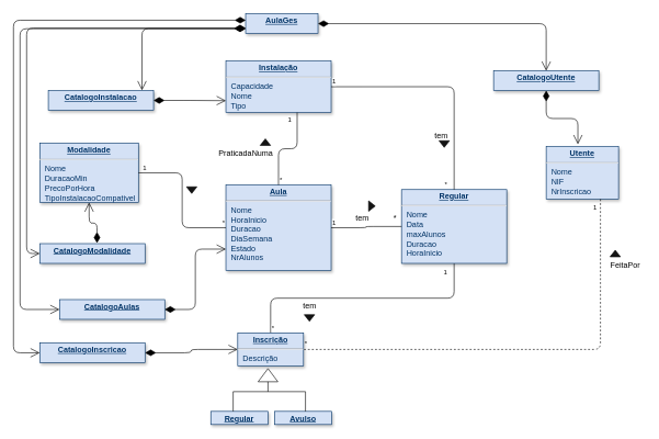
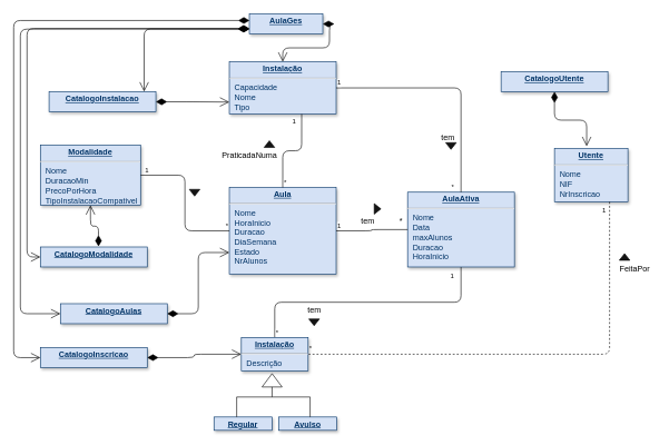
- <mxCell id="31" value="" style="endArrow=open;html=1;endSize=12;startArrow=diamondThin;startSize=14;startFill=1;edgeStyle=orthogonalEdgeStyle;align=left;verticalAlign=bottom;exitX=1;exitY=0.5;exitDx=0;exitDy=0;entryX=0.5;entryY=0;entryDx=0;entryDy=0;" parent="1" source="26" target="9" edge="1"><mxGeometry x="-0.839" y="15" relative="1" as="geometry"><mxPoint x="200" y="320" as="sourcePoint" /><mxPoint x="360" y="320" as="targetPoint" /><mxPoint as="offset" /></mxGeometry></mxCell>
+ <mxCell id="31" value="" style="endArrow=open;html=1;endSize=12;startArrow=diamondThin;startSize=14;startFill=1;edgeStyle=orthogonalEdgeStyle;align=left;verticalAlign=bottom;exitX=1;exitY=0.5;exitDx=0;exitDy=0;" parent="1" source="26" target="2" edge="1"><mxGeometry x="-0.839" y="15" relative="1" as="geometry"><mxPoint x="200" y="320" as="sourcePoint" /><mxPoint x="360" y="320" as="targetPoint" /><mxPoint as="offset" /></mxGeometry></mxCell>
- <mxCell id="41" value="&lt;p style=&quot;margin: 0px ; margin-top: 4px ; text-align: center ; text-decoration: underline&quot;&gt;&lt;b&gt;Regular&lt;/b&gt;&lt;/p&gt;&lt;hr&gt;&lt;p style=&quot;margin: 0px ; margin-left: 8px&quot;&gt;Nome&lt;/p&gt;&lt;p style=&quot;margin: 0px ; margin-left: 8px&quot;&gt;Data&lt;/p&gt;&lt;p style=&quot;margin: 0px ; margin-left: 8px&quot;&gt;maxAlunos&lt;/p&gt;&lt;p style=&quot;margin: 0px ; margin-left: 8px&quot;&gt;Duracao&lt;/p&gt;&lt;p style=&quot;margin: 0px ; margin-left: 8px&quot;&gt;HoraInicio&lt;/p&gt;&lt;p style=&quot;margin: 0px ; margin-left: 8px&quot;&gt;&lt;br&gt;&lt;/p&gt;" style="verticalAlign=top;align=left;overflow=fill;fontSize=12;fontFamily=Helvetica;html=1;strokeColor=#003366;shadow=1;fillColor=#D4E1F5;fontColor=#003366" vertex="1" parent="1"><mxGeometry x="610" y="287.09" width="160" height="112.09" as="geometry" /></mxCell>
+ <mxCell id="41" value="&lt;p style=&quot;margin: 0px ; margin-top: 4px ; text-align: center ; text-decoration: underline&quot;&gt;&lt;b&gt;AulaAtiva&lt;/b&gt;&lt;/p&gt;&lt;hr&gt;&lt;p style=&quot;margin: 0px ; margin-left: 8px&quot;&gt;Nome&lt;/p&gt;&lt;p style=&quot;margin: 0px ; margin-left: 8px&quot;&gt;Data&lt;/p&gt;&lt;p style=&quot;margin: 0px ; margin-left: 8px&quot;&gt;maxAlunos&lt;/p&gt;&lt;p style=&quot;margin: 0px ; margin-left: 8px&quot;&gt;Duracao&lt;/p&gt;&lt;p style=&quot;margin: 0px ; margin-left: 8px&quot;&gt;HoraInicio&lt;/p&gt;&lt;p style=&quot;margin: 0px ; margin-left: 8px&quot;&gt;&lt;br&gt;&lt;/p&gt;" style="verticalAlign=top;align=left;overflow=fill;fontSize=12;fontFamily=Helvetica;html=1;strokeColor=#003366;shadow=1;fillColor=#D4E1F5;fontColor=#003366" vertex="1" parent="1"><mxGeometry x="610" y="287.09" width="160" height="112.09" as="geometry" /></mxCell>
- <mxCell id="53" value="&lt;p style=&quot;margin: 0px ; margin-top: 4px ; text-align: center ; text-decoration: underline&quot;&gt;&lt;b&gt;Inscrição&lt;/b&gt;&lt;/p&gt;&lt;hr&gt;&lt;p style=&quot;margin: 0px ; margin-left: 8px&quot;&gt;Descrição&lt;/p&gt;&lt;p style=&quot;margin: 0px ; margin-left: 8px&quot;&gt;&lt;br&gt;&lt;/p&gt;" style="verticalAlign=top;align=left;overflow=fill;fontSize=12;fontFamily=Helvetica;html=1;strokeColor=#003366;shadow=1;fillColor=#D4E1F5;fontColor=#003366" vertex="1" parent="1"><mxGeometry x="361" y="504.82" width="100" height="50.18" as="geometry" /></mxCell>
+ <mxCell id="53" value="&lt;p style=&quot;margin: 0px ; margin-top: 4px ; text-align: center ; text-decoration: underline&quot;&gt;&lt;b&gt;Instalação&lt;/b&gt;&lt;/p&gt;&lt;hr&gt;&lt;p style=&quot;margin: 0px ; margin-left: 8px&quot;&gt;Descrição&lt;/p&gt;&lt;p style=&quot;margin: 0px ; margin-left: 8px&quot;&gt;&lt;br&gt;&lt;/p&gt;" style="verticalAlign=top;align=left;overflow=fill;fontSize=12;fontFamily=Helvetica;html=1;strokeColor=#003366;shadow=1;fillColor=#D4E1F5;fontColor=#003366" vertex="1" parent="1"><mxGeometry x="361" y="504.82" width="100" height="50.18" as="geometry" /></mxCell>
